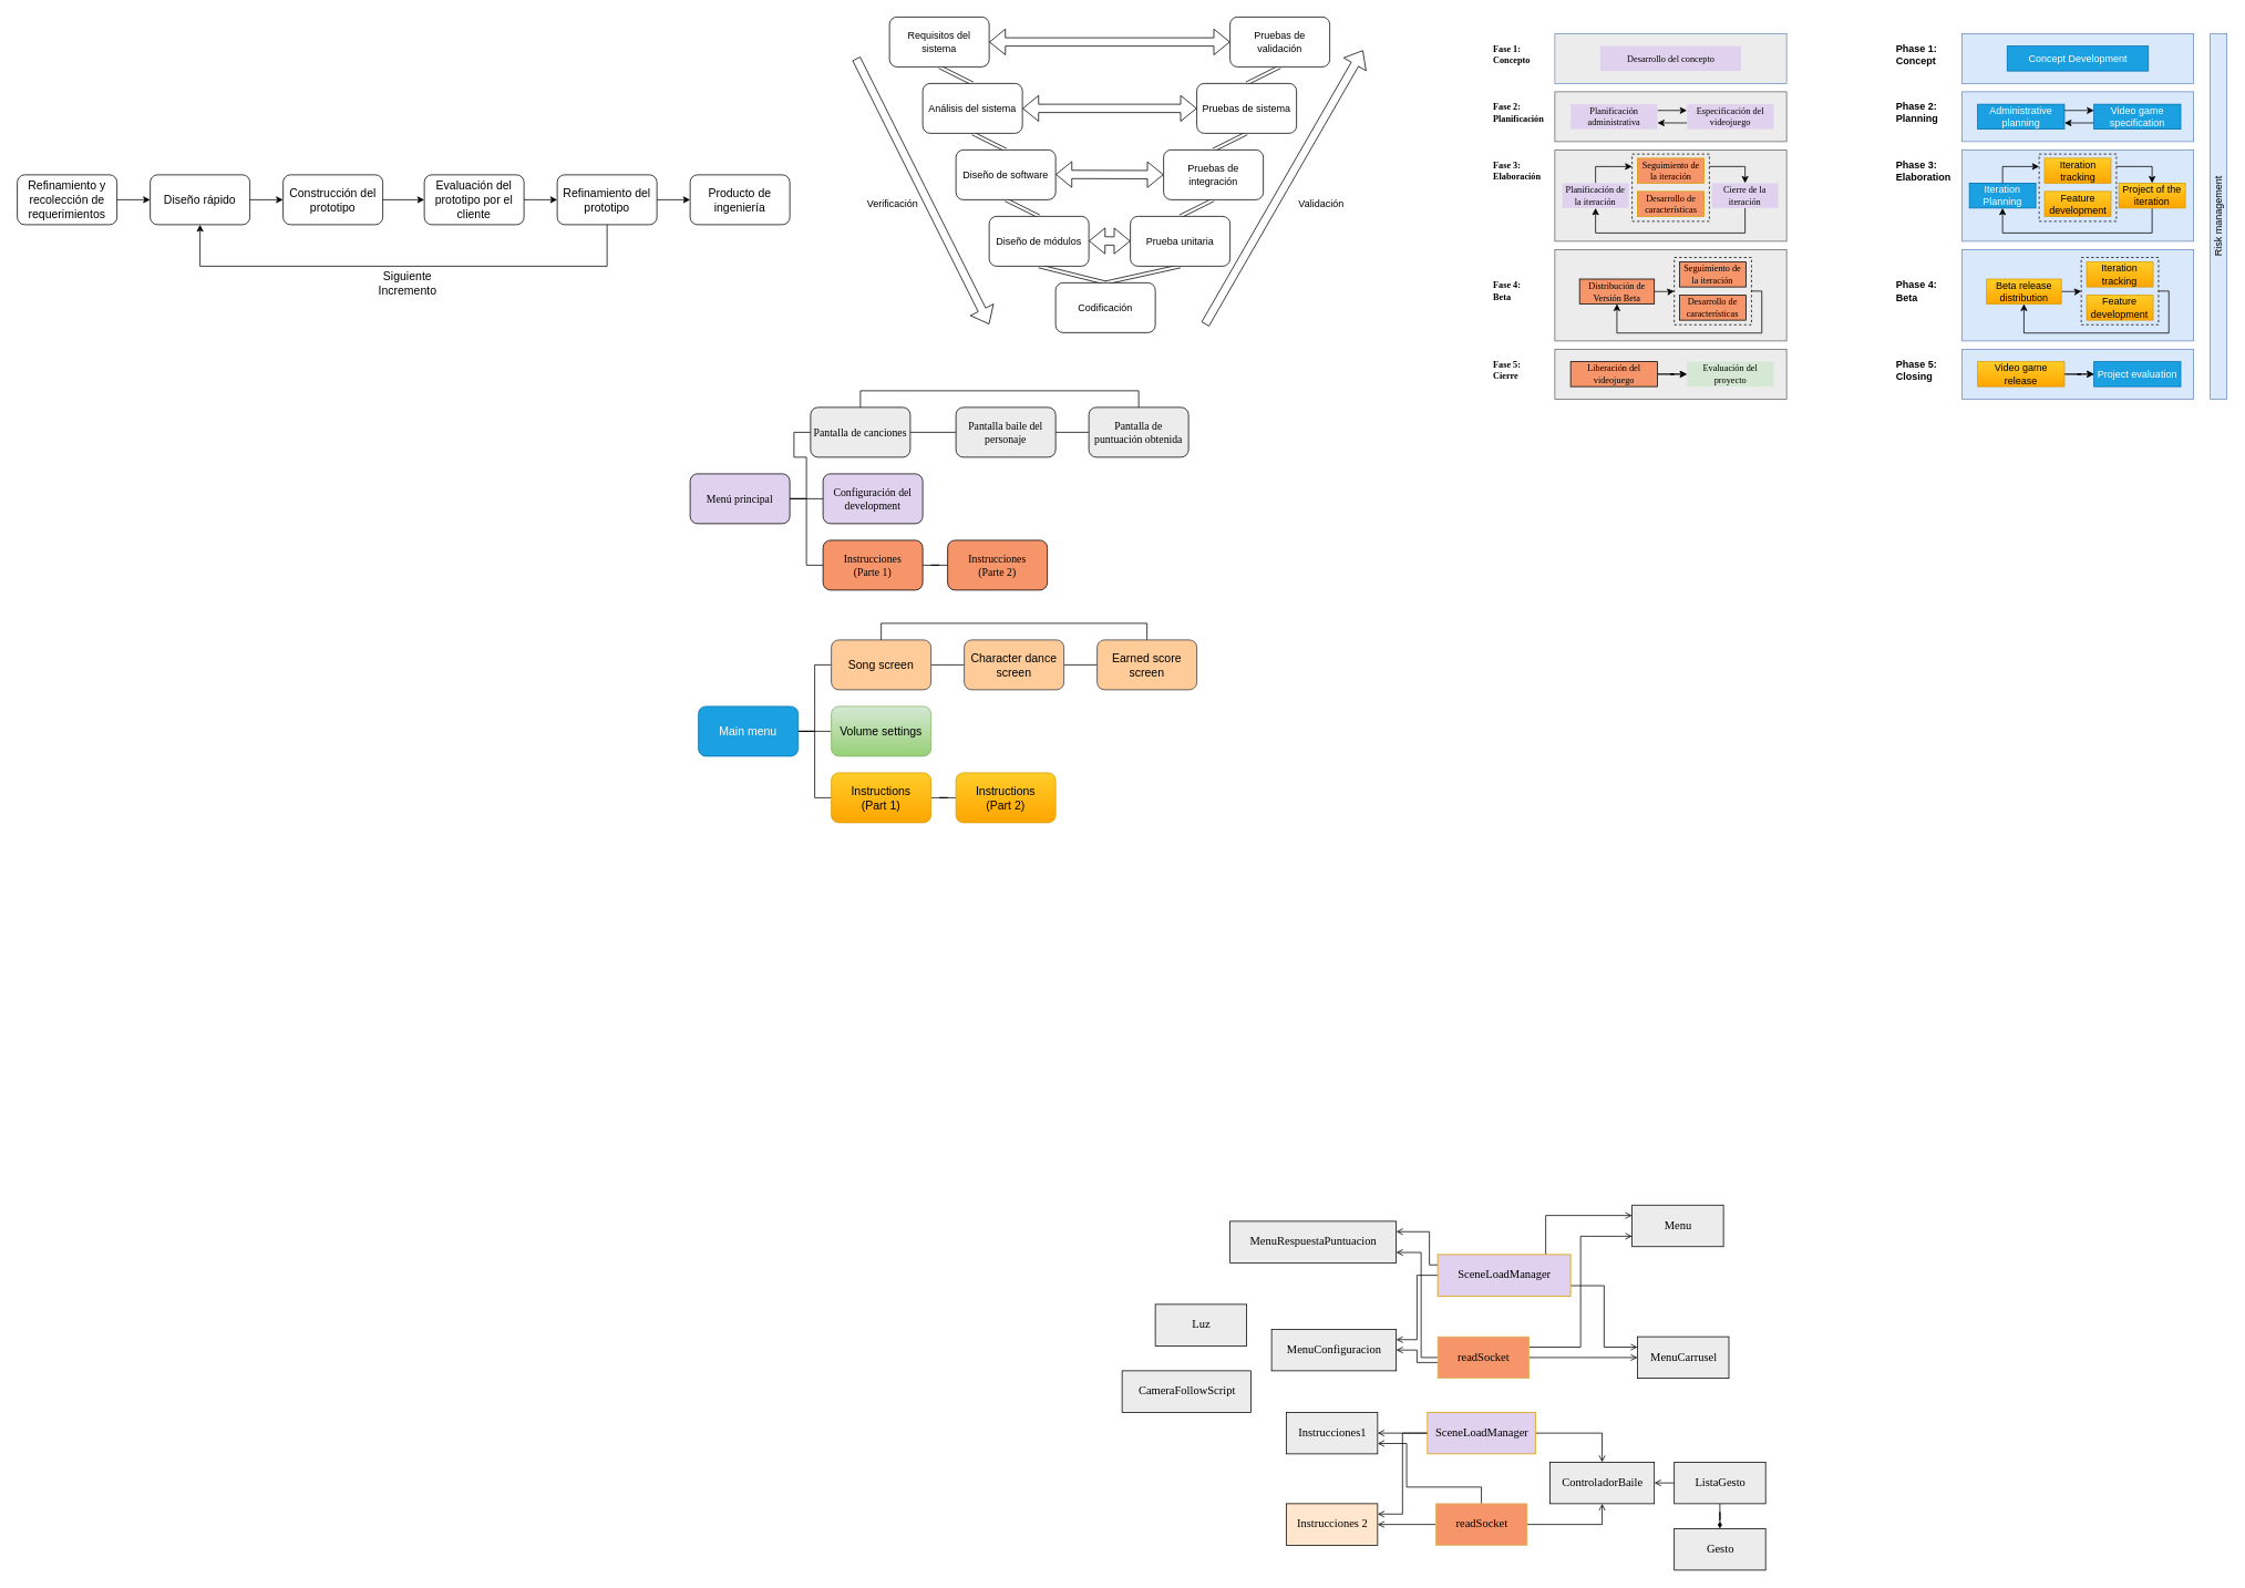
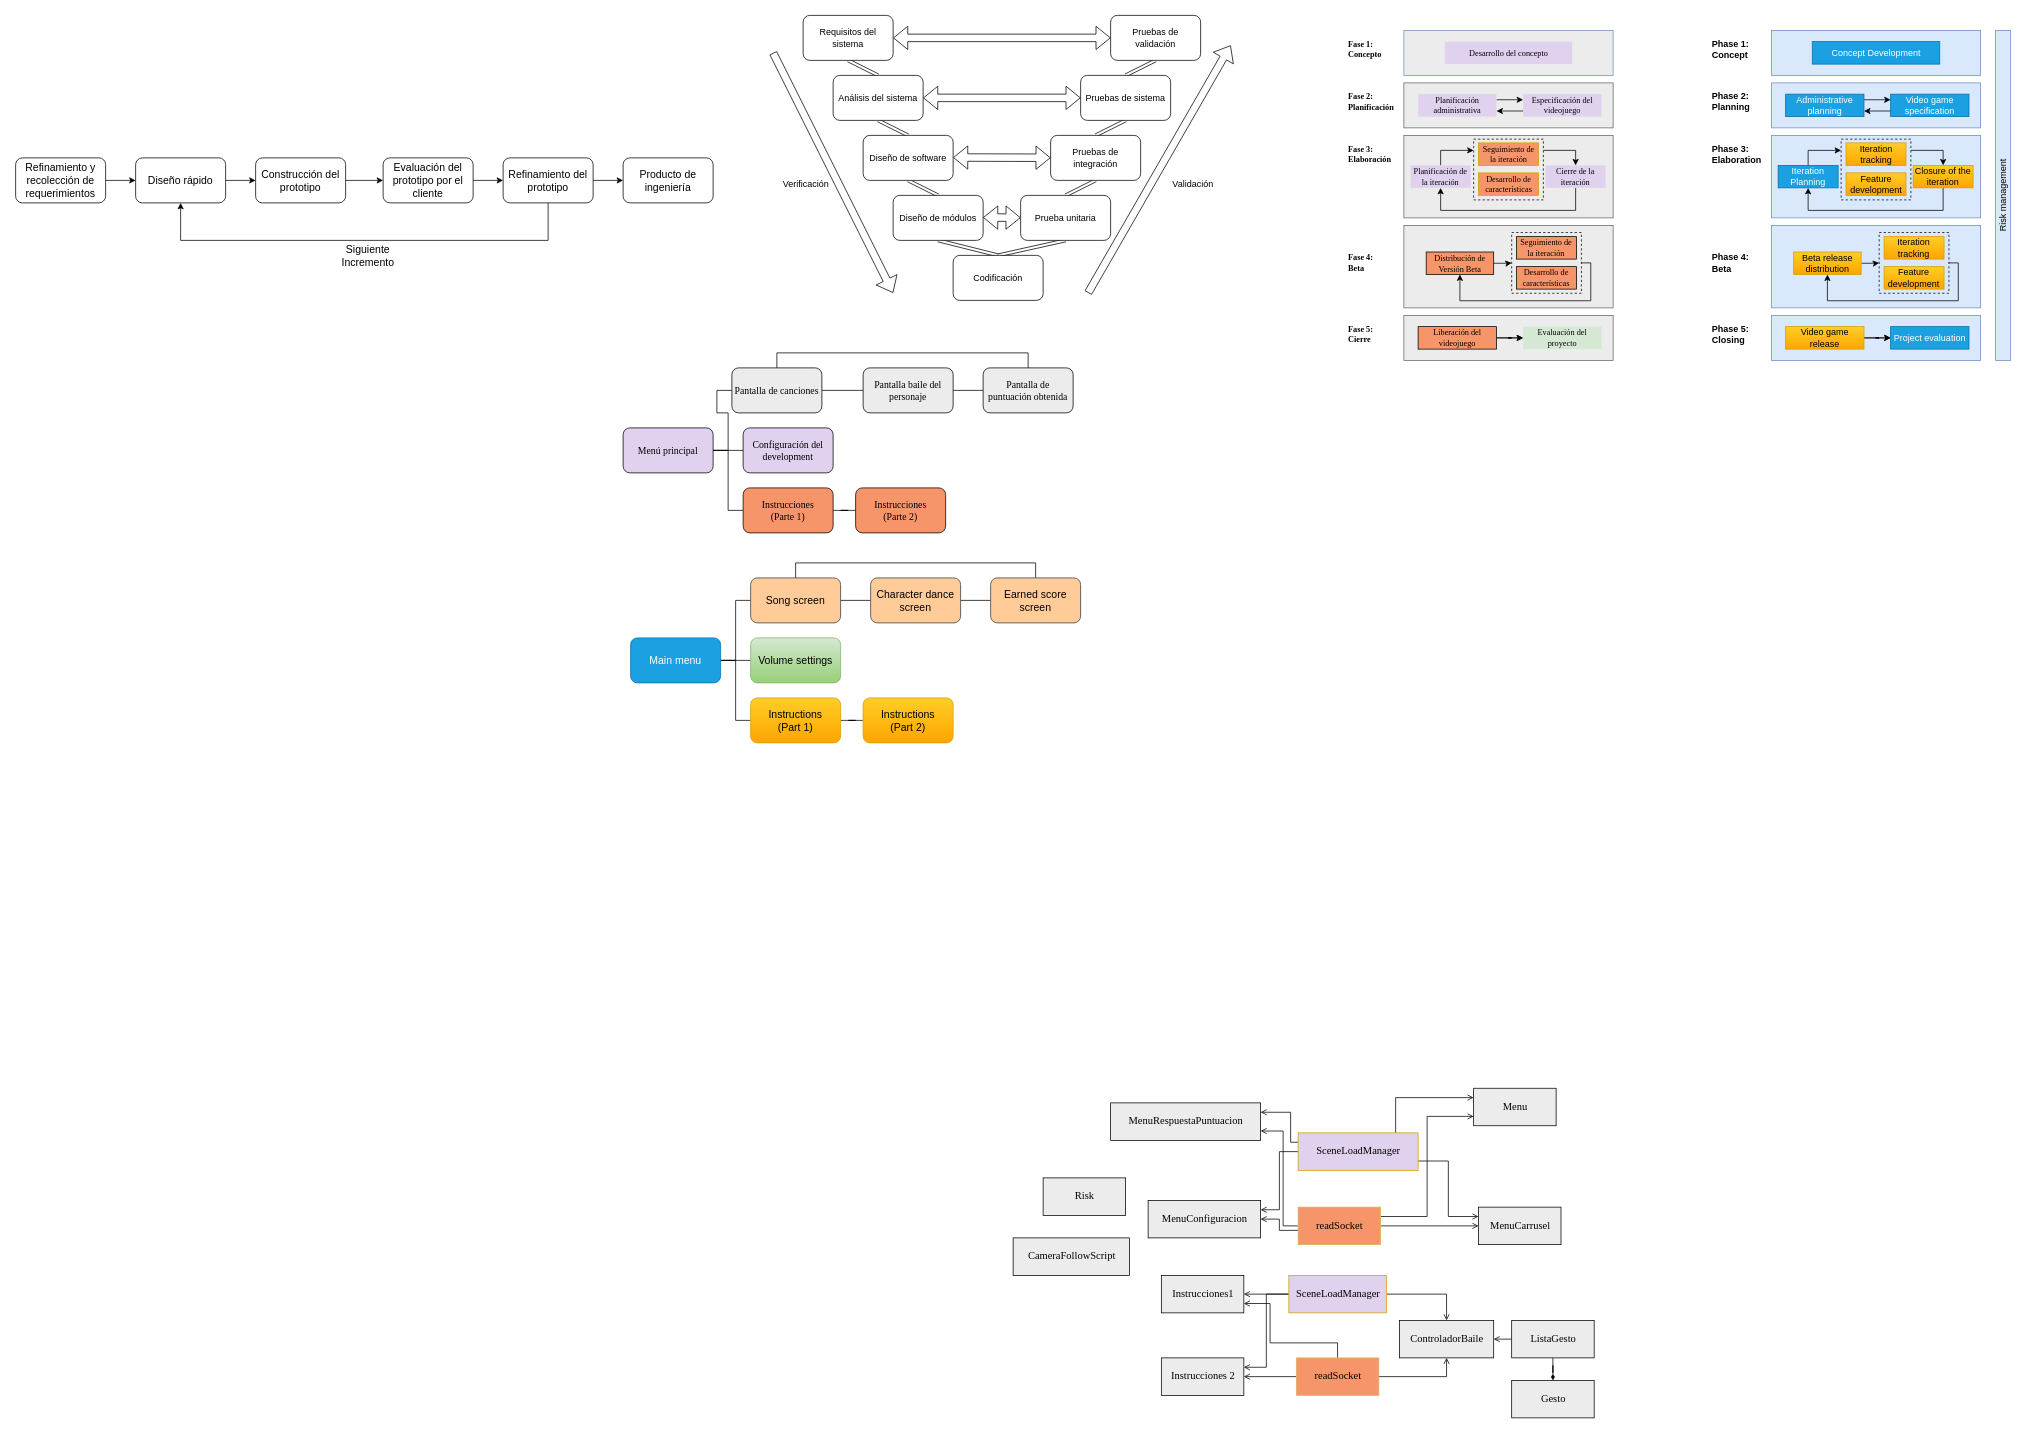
- <mxCell id="132" value="Project of the iteration" style="rounded=0;whiteSpace=wrap;html=1;fillColor=#ffcd28;strokeColor=#d79b00;gradientColor=#ffa500;" parent="1" vertex="1"><mxGeometry x="2550" y="220" width="80" height="30" as="geometry" /></mxCell>
+ <mxCell id="132" value="Closure of the iteration" style="rounded=0;whiteSpace=wrap;html=1;fillColor=#ffcd28;strokeColor=#d79b00;gradientColor=#ffa500;" parent="1" vertex="1"><mxGeometry x="2550" y="220" width="80" height="30" as="geometry" /></mxCell>
- <mxCell id="105" value="Luz" style="html=1;fillColor=#EDECED;fontFamily=DM Sans;fontSource=https%3A%2F%2Ffonts.googleapis.com%2Fcss%3Ffamily%3DDM%2BSans;fontSize=14;" parent="1" vertex="1"><mxGeometry x="1390" y="1570" width="110" height="50" as="geometry" /></mxCell>
+ <mxCell id="105" value="Risk" style="html=1;fillColor=#EDECED;fontFamily=DM Sans;fontSource=https%3A%2F%2Ffonts.googleapis.com%2Fcss%3Ffamily%3DDM%2BSans;fontSize=14;" parent="1" vertex="1"><mxGeometry x="1390" y="1570" width="110" height="50" as="geometry" /></mxCell>
- <mxCell id="104" value="Instrucciones 2" style="html=1;fillColor=#ffe6cc;fontFamily=DM Sans;fontSource=https%3A%2F%2Ffonts.googleapis.com%2Fcss%3Ffamily%3DDM%2BSans;fontSize=14;" parent="1" vertex="1"><mxGeometry x="1547.63" y="1810" width="110" height="50" as="geometry" /></mxCell>
+ <mxCell id="104" value="Instrucciones 2" style="html=1;fillColor=#EDECED;fontFamily=DM Sans;fontSource=https%3A%2F%2Ffonts.googleapis.com%2Fcss%3Ffamily%3DDM%2BSans;fontSize=14;" parent="1" vertex="1"><mxGeometry x="1547.63" y="1810" width="110" height="50" as="geometry" /></mxCell>
